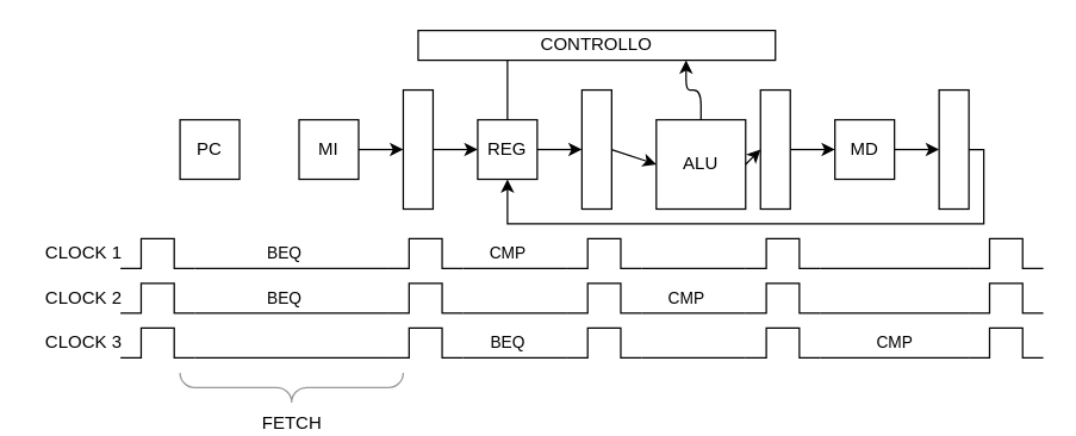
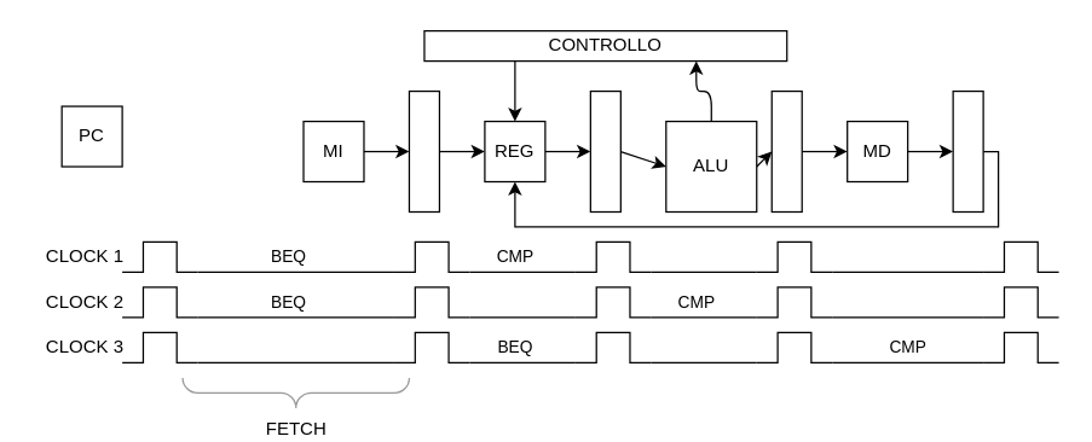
- <mxCell id="12" style="edgeStyle=orthogonalEdgeStyle;html=1;exitX=0.25;exitY=1;exitDx=0;exitDy=0;entryX=0.5;entryY=0;entryDx=0;entryDy=0;endArrow=none;" edge="1" parent="1" source="13" target="3"><mxGeometry relative="1" as="geometry" /></mxCell>
+ <mxCell id="12" style="edgeStyle=orthogonalEdgeStyle;html=1;exitX=0.25;exitY=1;exitDx=0;exitDy=0;entryX=0.5;entryY=0;entryDx=0;entryDy=0;" edge="1" parent="1" source="13" target="3"><mxGeometry relative="1" as="geometry" /></mxCell>
- <mxCell id="11" value="PC" style="whiteSpace=wrap;html=1;aspect=fixed;container=0;" vertex="1" parent="1"><mxGeometry x="120" y="80" width="40" height="40" as="geometry" /></mxCell>
+ <mxCell id="11" value="PC" style="whiteSpace=wrap;html=1;aspect=fixed;container=0;" vertex="1" parent="1"><mxGeometry x="40" y="70" width="40" height="40" as="geometry" /></mxCell>
